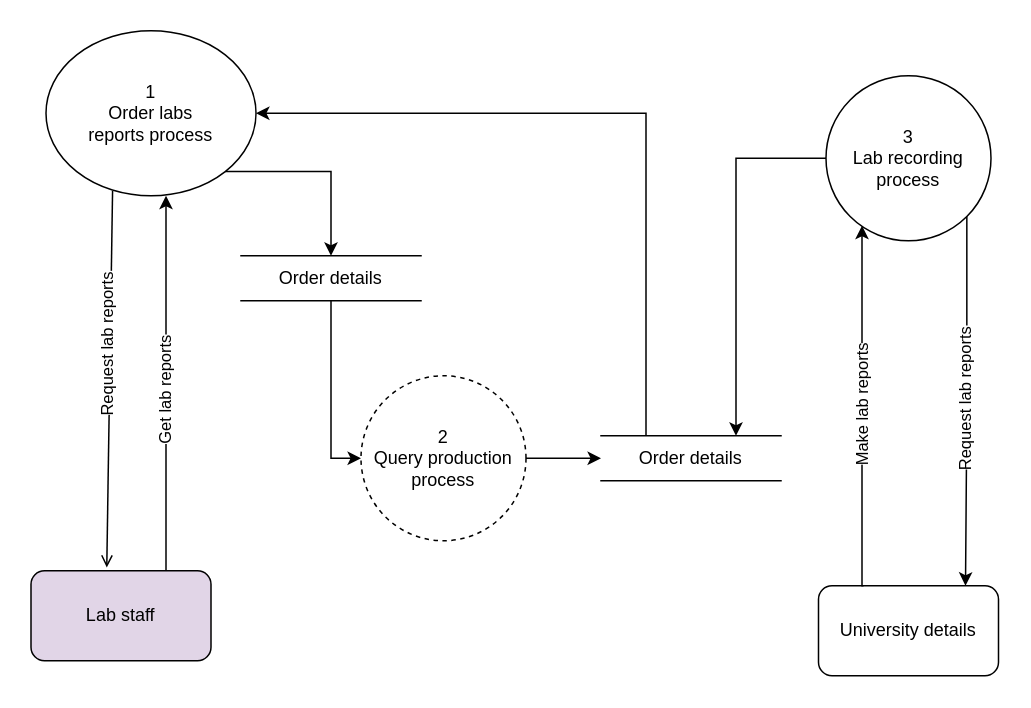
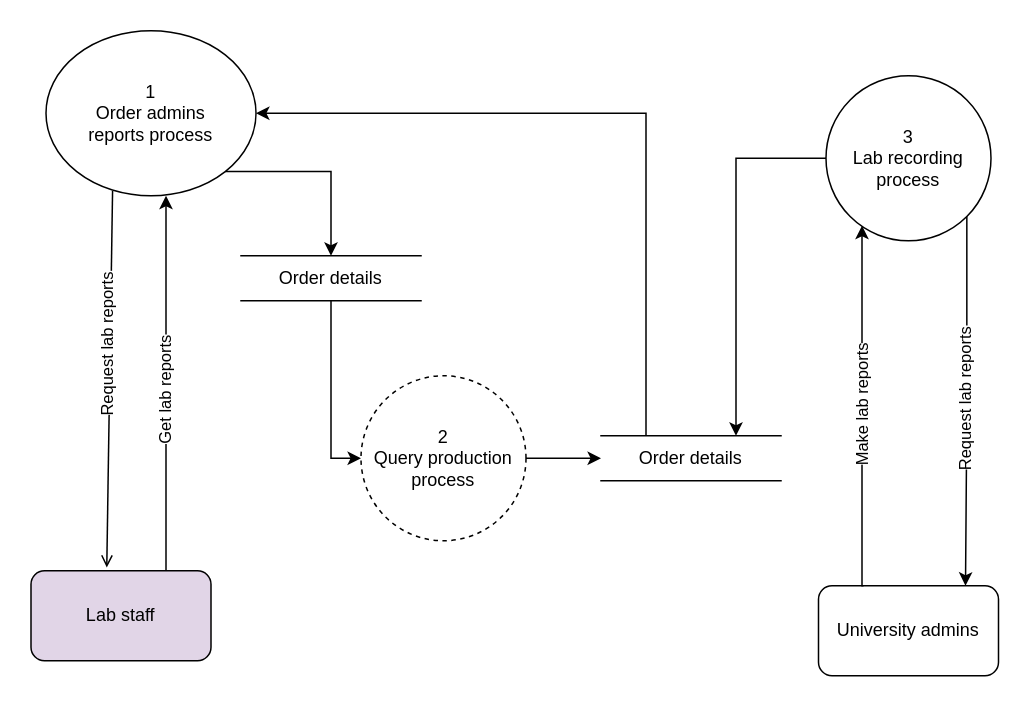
- <mxCell id="5" value="1&lt;br&gt;Order labs&lt;br&gt;reports process" style="ellipse;whiteSpace=wrap;html=1;" parent="1" vertex="1"><mxGeometry x="30" y="20" width="140" height="110" as="geometry" /></mxCell>
+ <mxCell id="5" value="1&lt;br&gt;Order admins&lt;br&gt;reports process" style="ellipse;whiteSpace=wrap;html=1;" parent="1" vertex="1"><mxGeometry x="30" y="20" width="140" height="110" as="geometry" /></mxCell>
- <mxCell id="8" value="University details" style="rounded=1;whiteSpace=wrap;html=1;" parent="1" vertex="1"><mxGeometry x="545" y="390" width="120" height="60" as="geometry" /></mxCell>
+ <mxCell id="8" value="University admins" style="rounded=1;whiteSpace=wrap;html=1;" parent="1" vertex="1"><mxGeometry x="545" y="390" width="120" height="60" as="geometry" /></mxCell>
